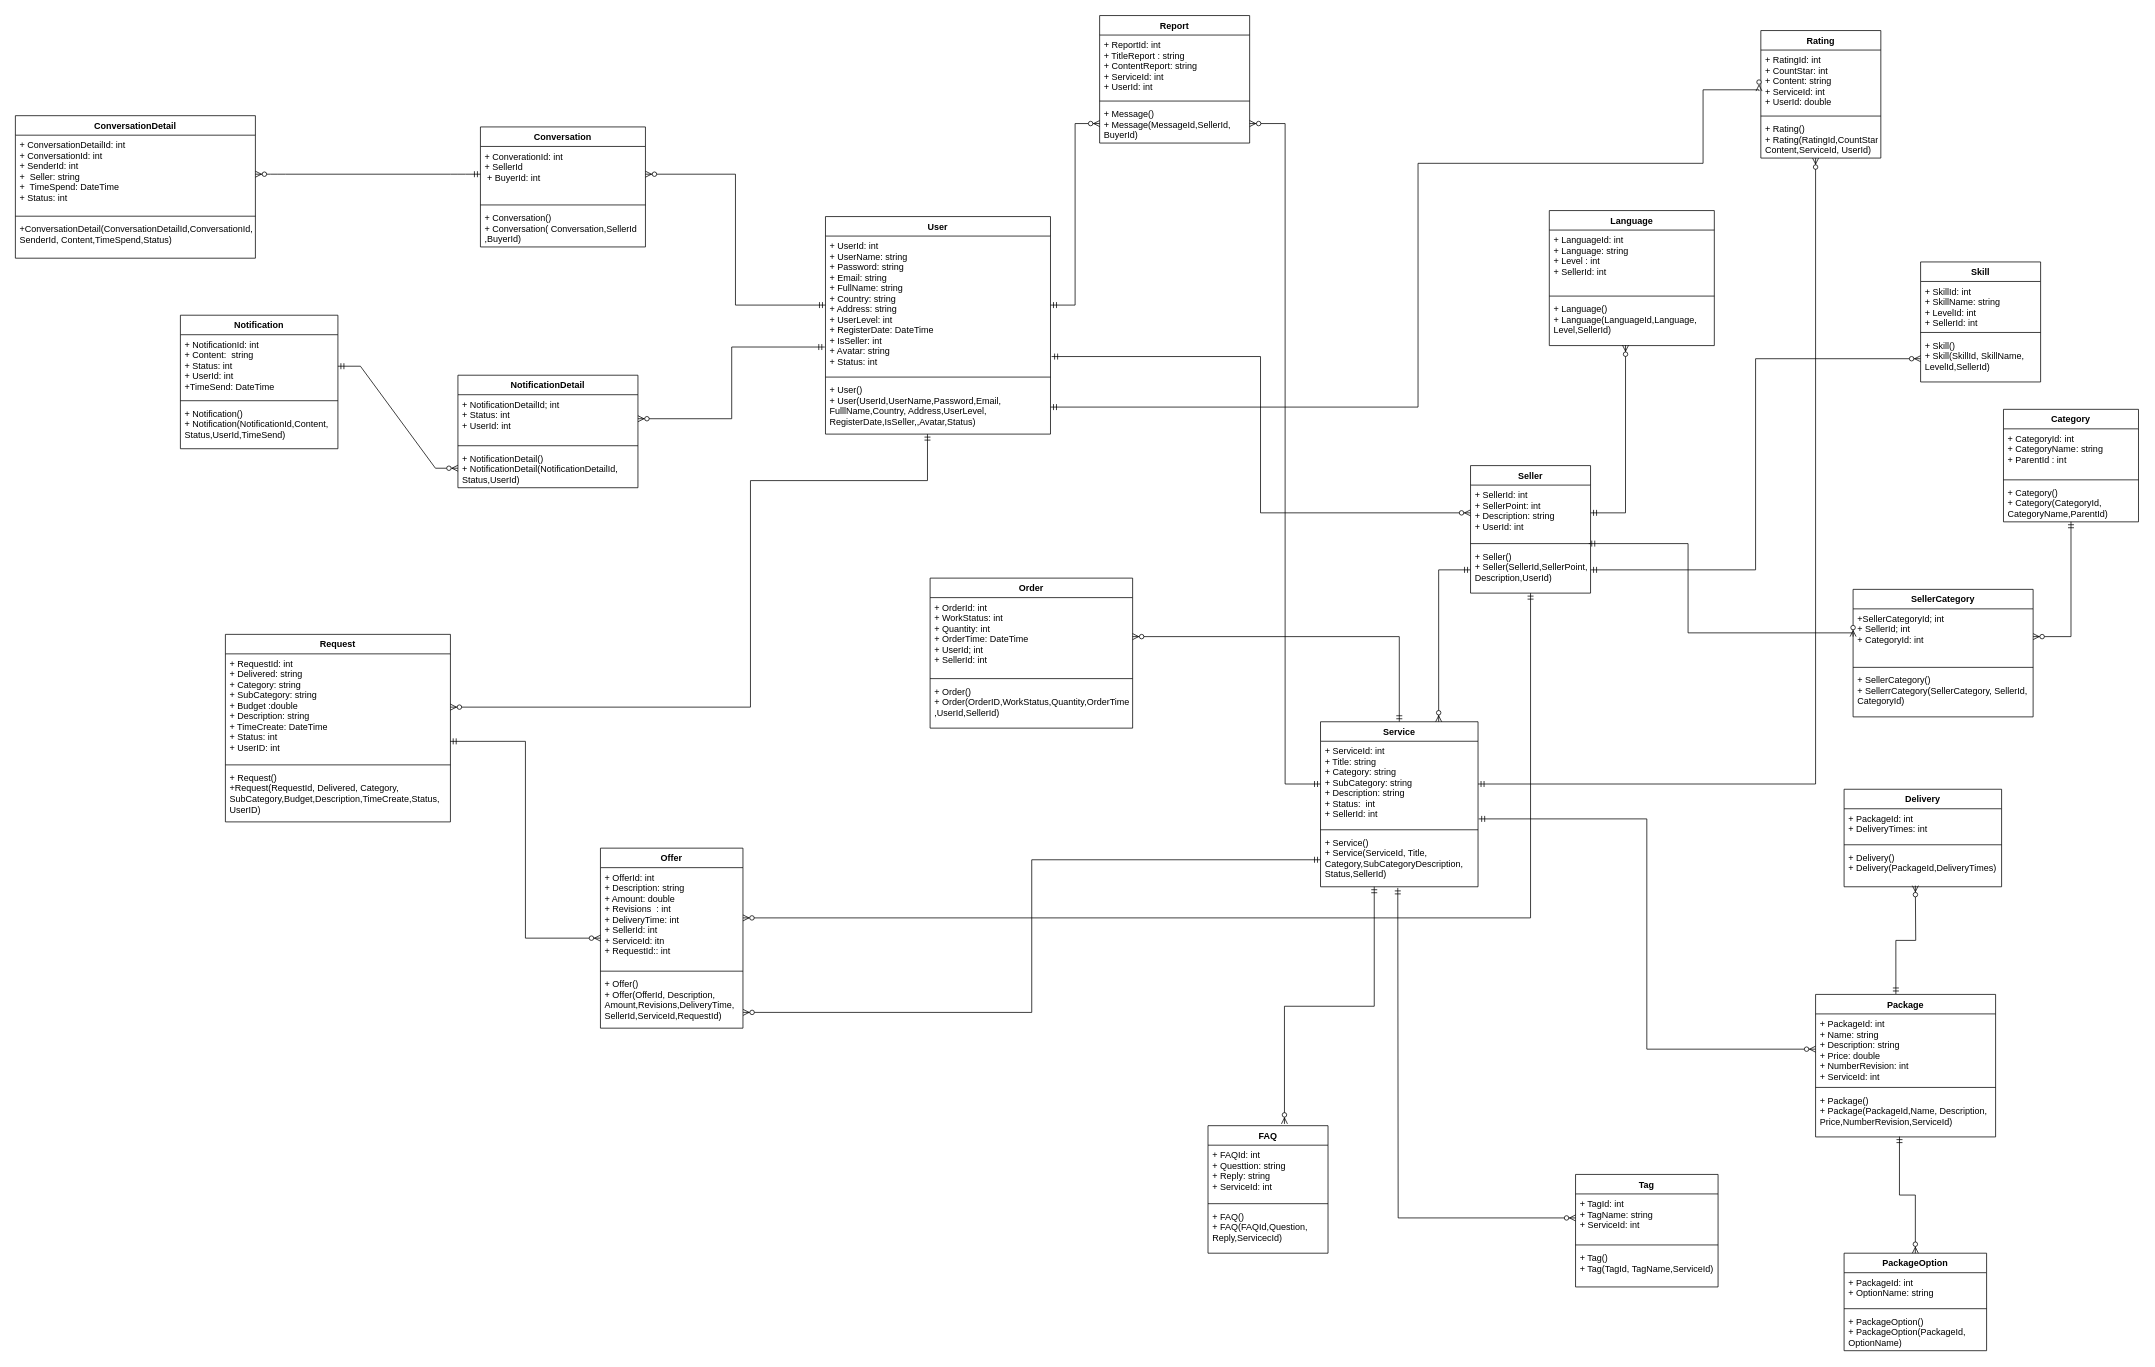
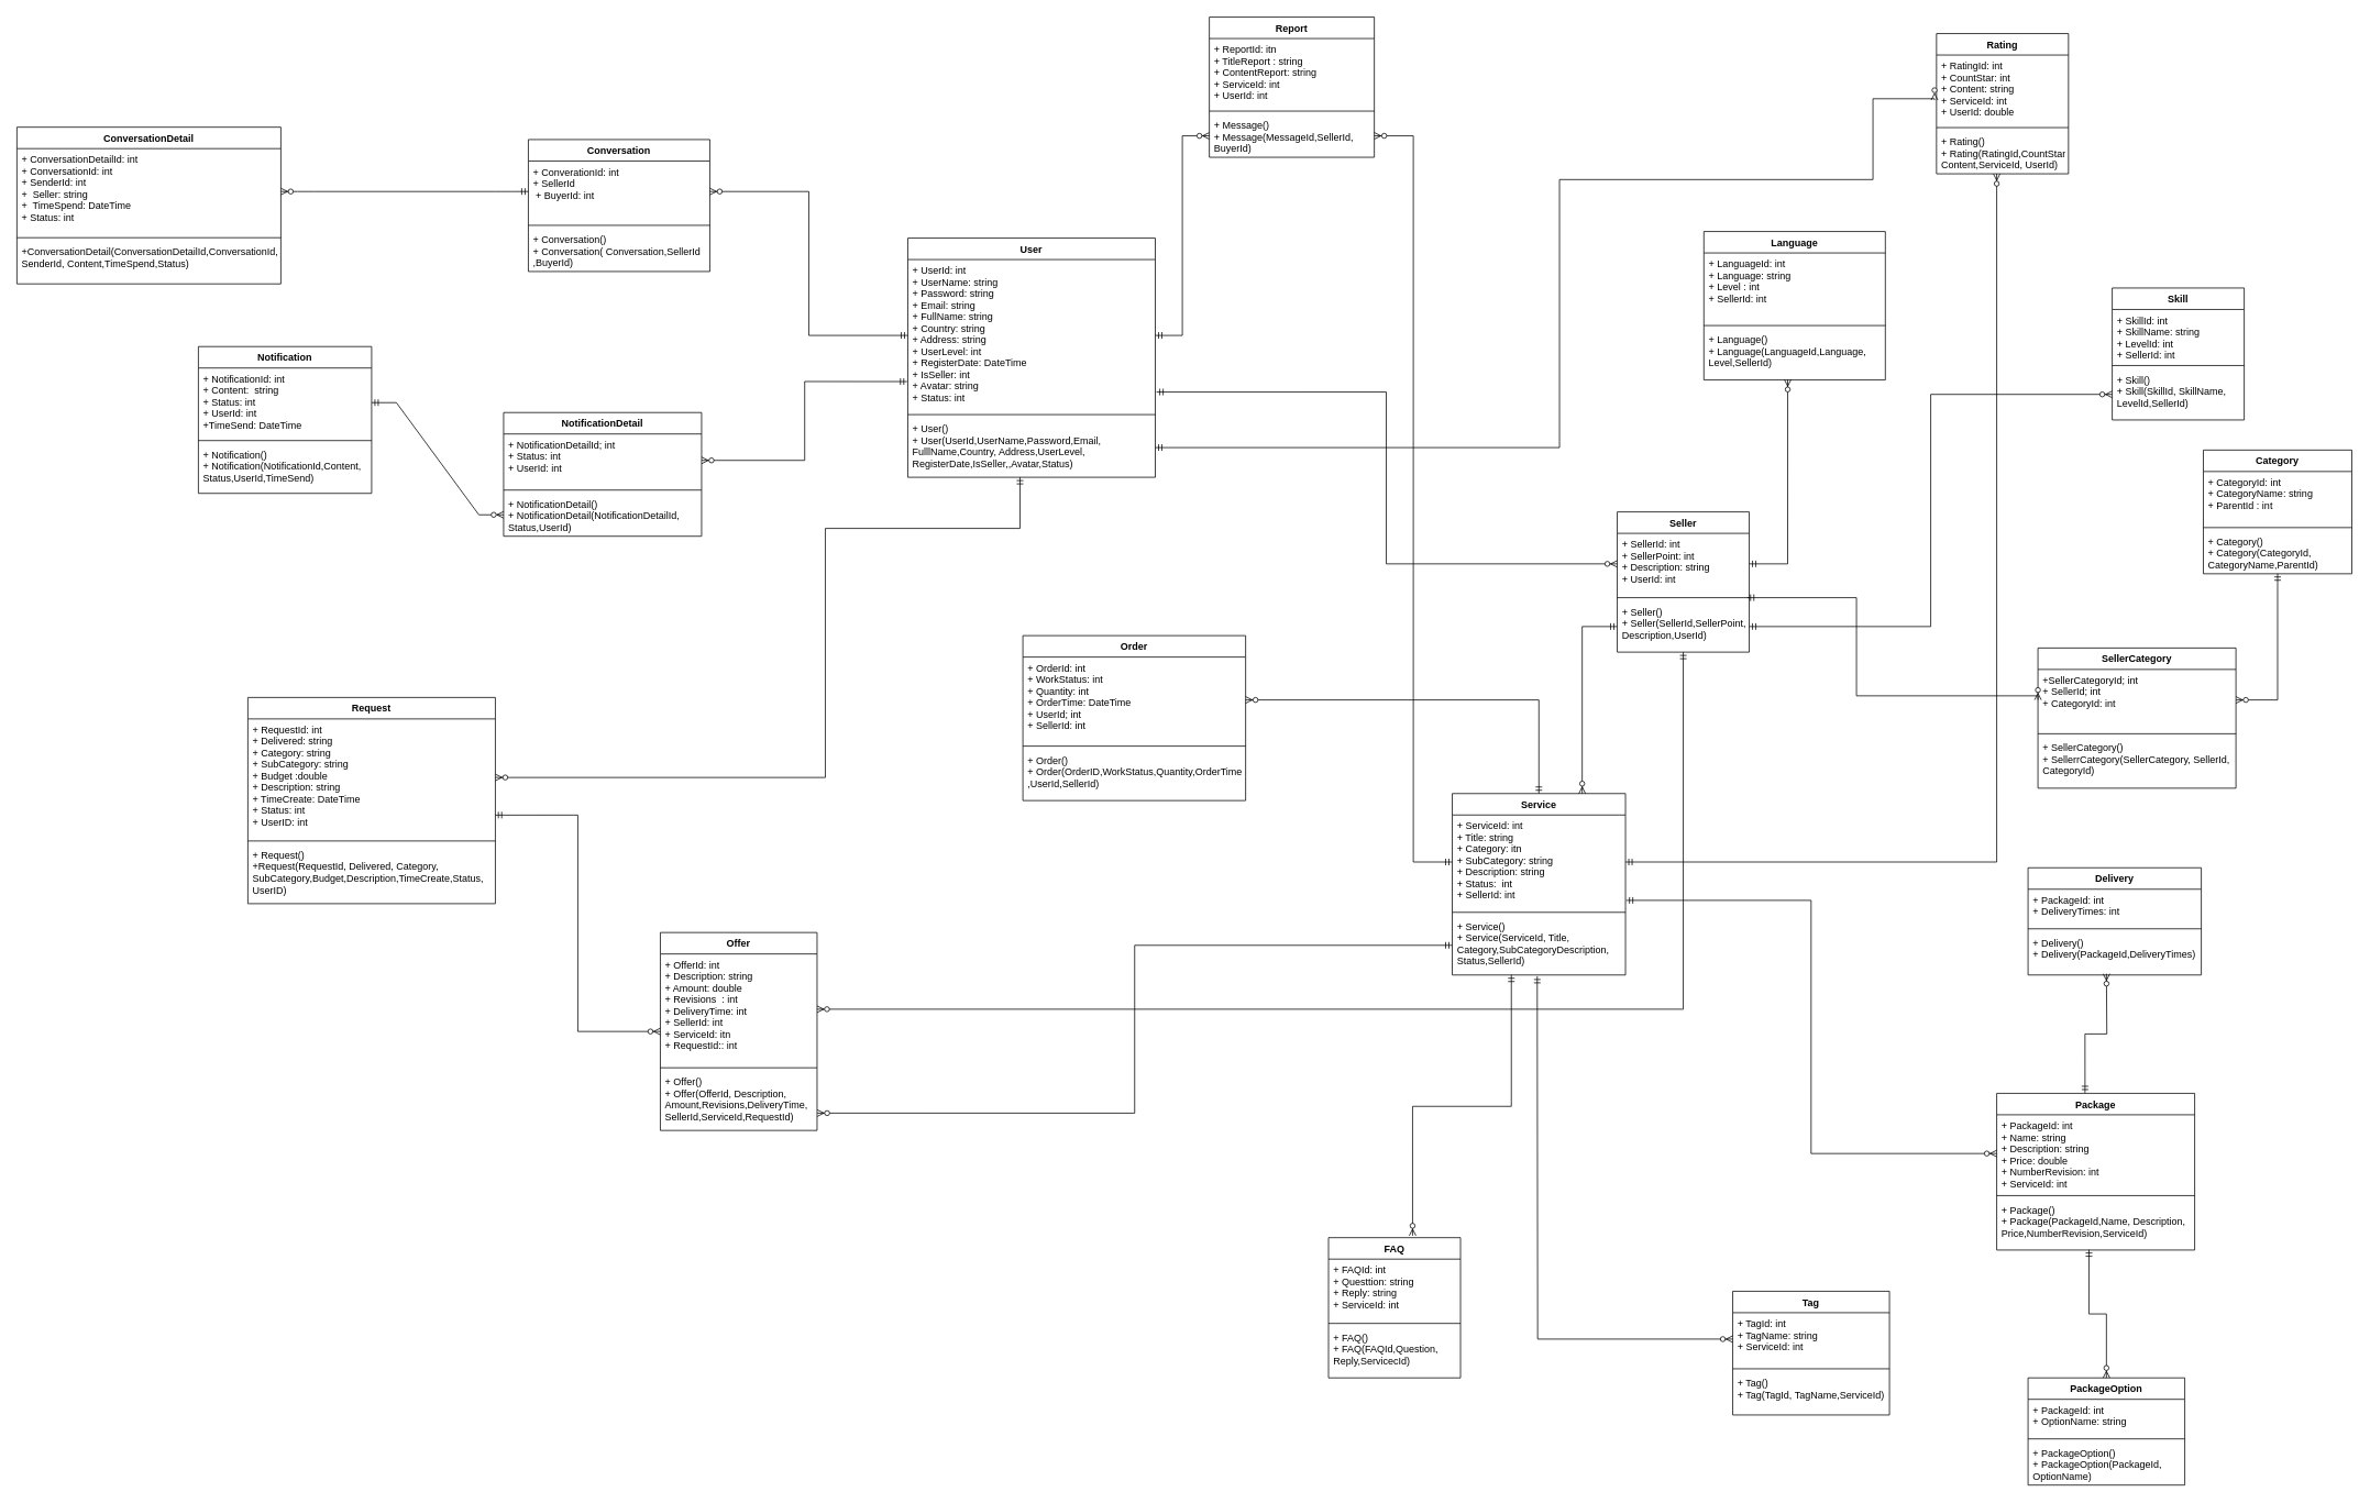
- <mxCell id="15" value="+ ReportId: int&#10;+ TitleReport : string&#10;+ ContentReport: string&#10;+ ServiceId: int&#10;+ UserId: int" style="text;strokeColor=none;fillColor=none;align=left;verticalAlign=top;spacingLeft=4;spacingRight=4;overflow=hidden;rotatable=0;points=[[0,0.5],[1,0.5]];portConstraint=eastwest;" parent="14" vertex="1"><mxGeometry y="26" width="200" height="84" as="geometry" /></mxCell>
+ <mxCell id="15" value="+ ReportId: itn&#10;+ TitleReport : string&#10;+ ContentReport: string&#10;+ ServiceId: int&#10;+ UserId: int" style="text;strokeColor=none;fillColor=none;align=left;verticalAlign=top;spacingLeft=4;spacingRight=4;overflow=hidden;rotatable=0;points=[[0,0.5],[1,0.5]];portConstraint=eastwest;" parent="14" vertex="1"><mxGeometry y="26" width="200" height="84" as="geometry" /></mxCell>
- <mxCell id="63" value="+ ServiceId: int&#10;+ Title: string&#10;+ Category: string&#10;+ SubCategory: string&#10;+ Description: string&#10;+ Status:  int&#10;+ SellerId: int" style="text;strokeColor=none;fillColor=none;align=left;verticalAlign=top;spacingLeft=4;spacingRight=4;overflow=hidden;rotatable=0;points=[[0,0.5],[1,0.5]];portConstraint=eastwest;" parent="62" vertex="1"><mxGeometry y="26" width="210" height="114" as="geometry" /></mxCell>
+ <mxCell id="63" value="+ ServiceId: int&#10;+ Title: string&#10;+ Category: itn&#10;+ SubCategory: string&#10;+ Description: string&#10;+ Status:  int&#10;+ SellerId: int" style="text;strokeColor=none;fillColor=none;align=left;verticalAlign=top;spacingLeft=4;spacingRight=4;overflow=hidden;rotatable=0;points=[[0,0.5],[1,0.5]];portConstraint=eastwest;" parent="62" vertex="1"><mxGeometry y="26" width="210" height="114" as="geometry" /></mxCell>
